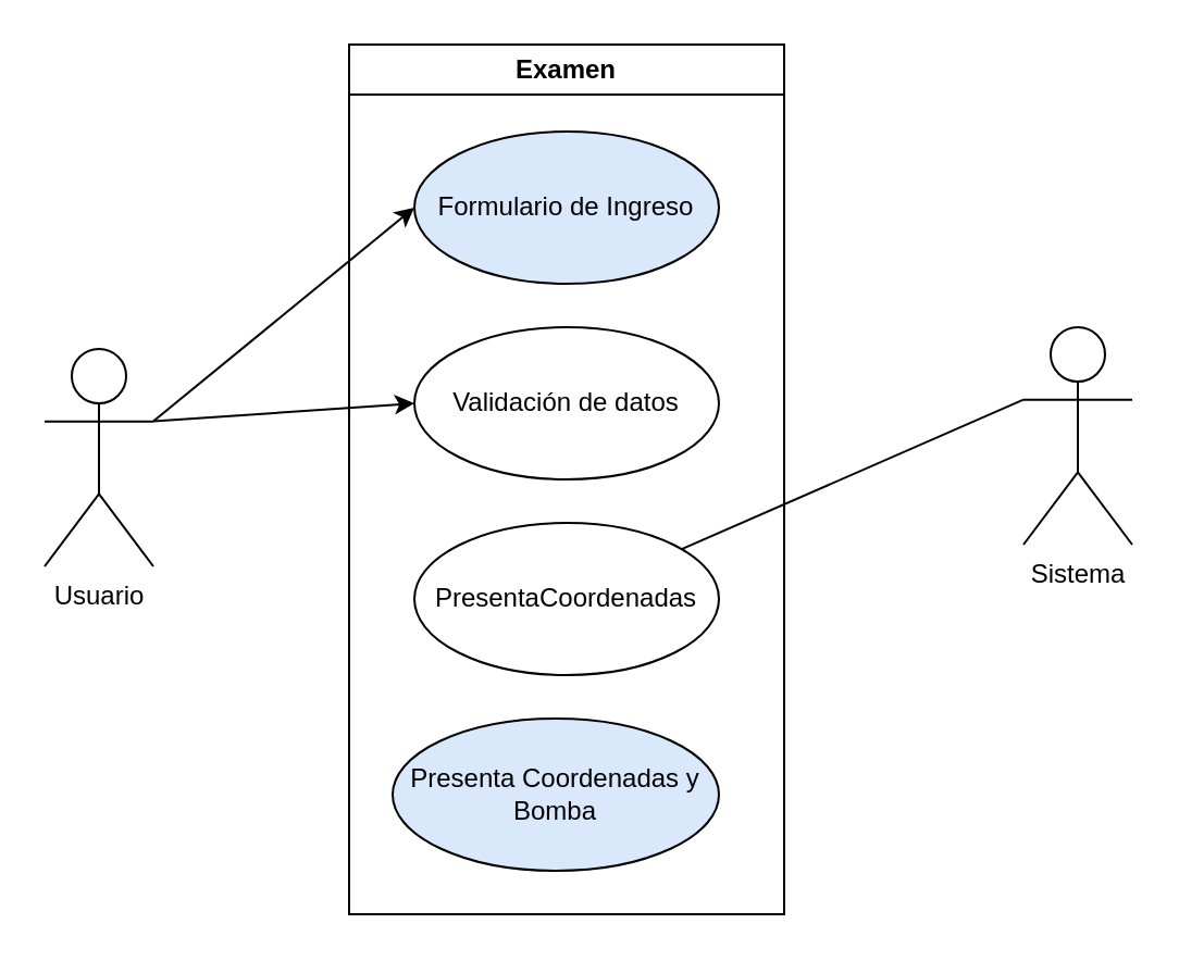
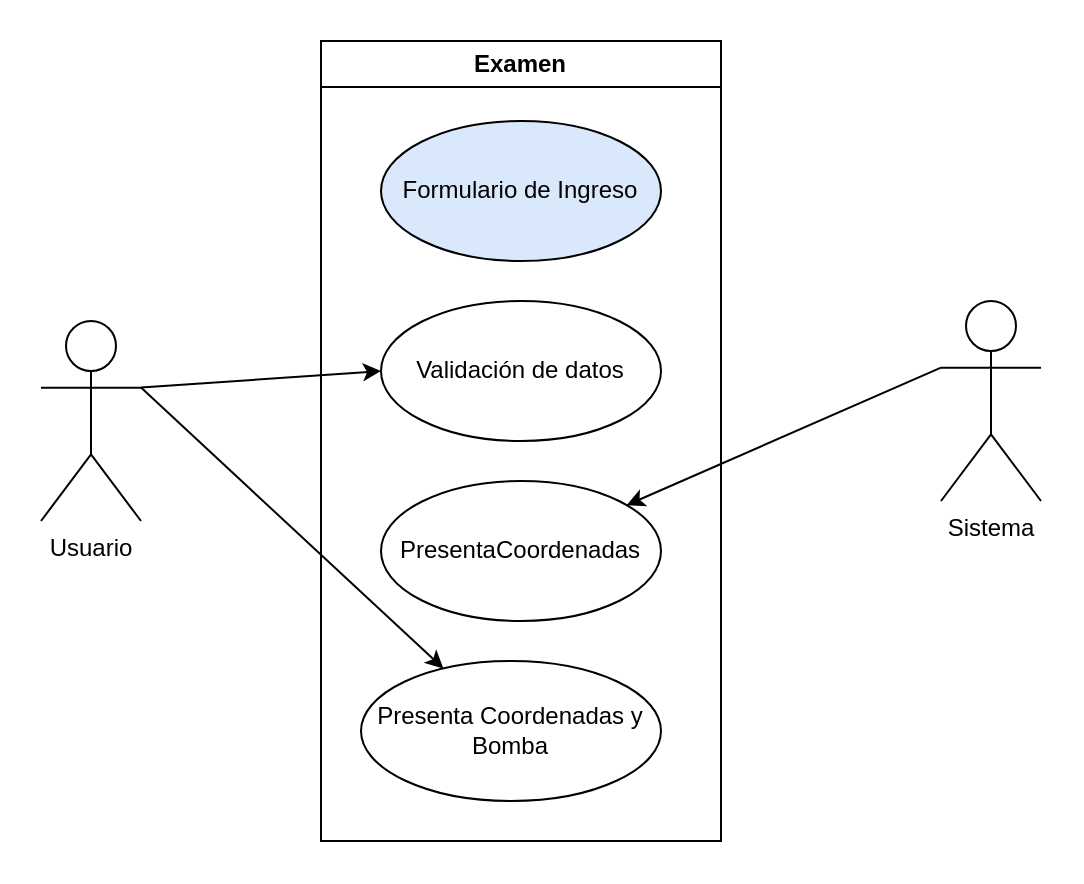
- <mxCell id="2" style="edgeStyle=none;html=1;exitX=1;exitY=0.333;exitDx=0;exitDy=0;exitPerimeter=0;entryX=0;entryY=0.5;entryDx=0;entryDy=0;" edge="1" parent="1" source="4" target="6"><mxGeometry relative="1" as="geometry" /></mxCell>
+ <mxCell id="2" style="edgeStyle=none;html=1;exitX=1;exitY=0.333;exitDx=0;exitDy=0;exitPerimeter=0;" edge="1" parent="1" source="4" target="9"><mxGeometry relative="1" as="geometry" /></mxCell>
- <mxCell id="10" style="edgeStyle=none;html=1;exitX=0;exitY=0.333;exitDx=0;exitDy=0;exitPerimeter=0;endArrow=none;" edge="1" parent="1" source="11" target="8"><mxGeometry relative="1" as="geometry" /></mxCell>
+ <mxCell id="10" style="edgeStyle=none;html=1;exitX=0;exitY=0.333;exitDx=0;exitDy=0;exitPerimeter=0;" edge="1" parent="1" source="11" target="8"><mxGeometry relative="1" as="geometry" /></mxCell>
- <mxCell id="9" value="Presenta Coordenadas y Bomba" style="ellipse;whiteSpace=wrap;html=1;fillColor=#dae8fc;" vertex="1" parent="5"><mxGeometry x="20" y="310" width="150" height="70" as="geometry" /></mxCell>
+ <mxCell id="9" value="Presenta Coordenadas y Bomba" style="ellipse;whiteSpace=wrap;html=1;" vertex="1" parent="5"><mxGeometry x="20" y="310" width="150" height="70" as="geometry" /></mxCell>
